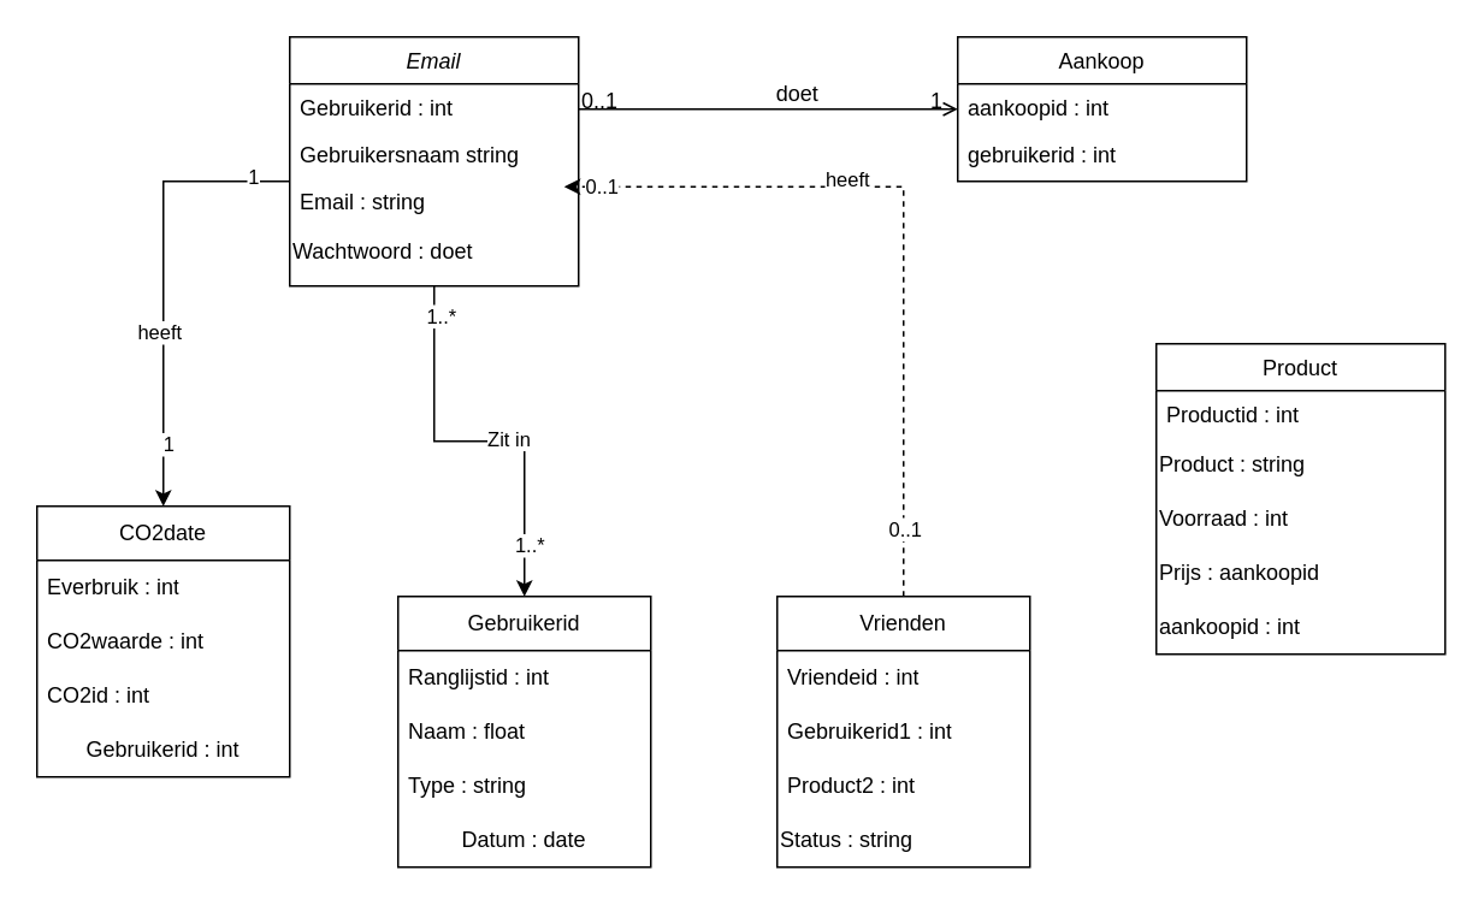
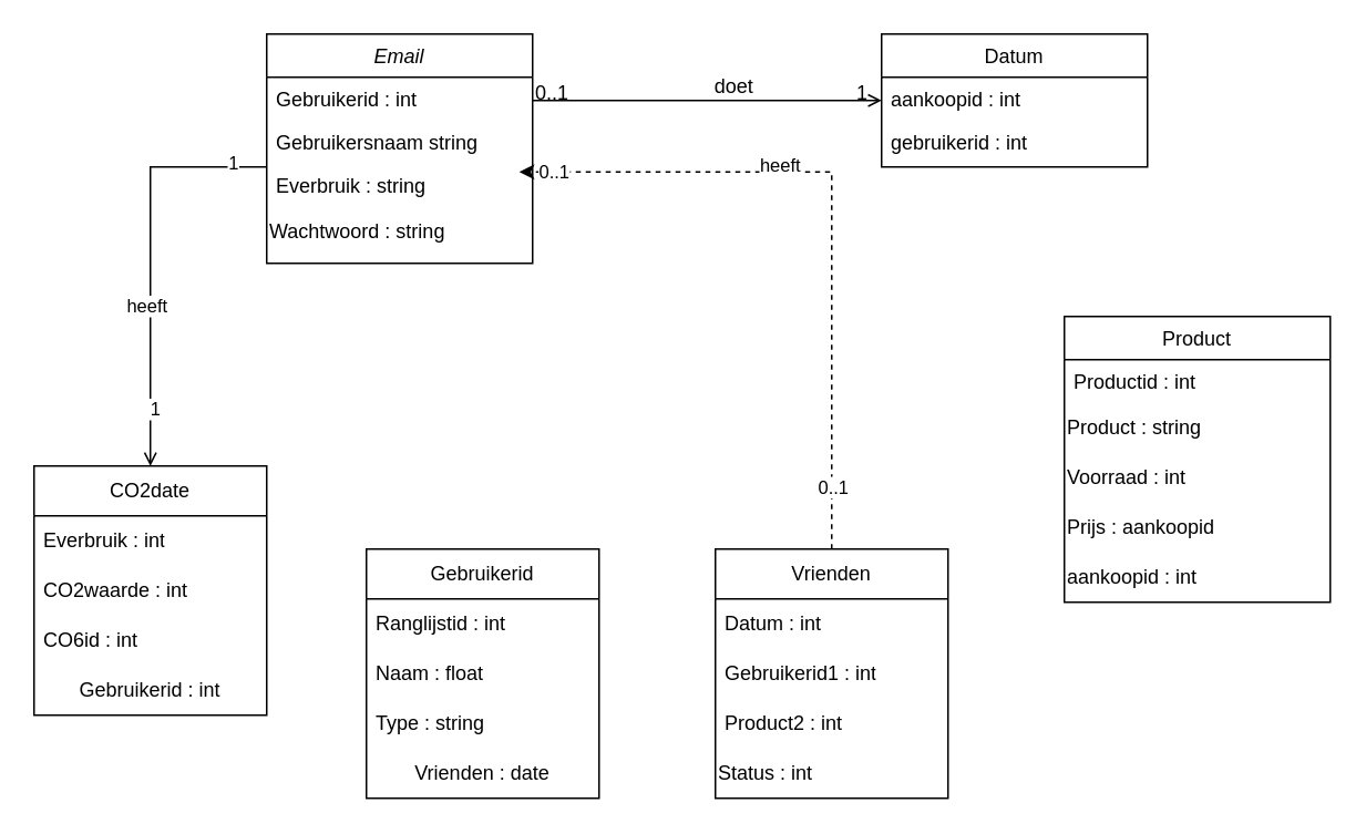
- <mxCell id="15" value="Aankoop" style="swimlane;fontStyle=0;align=center;verticalAlign=top;childLayout=stackLayout;horizontal=1;startSize=26;horizontalStack=0;resizeParent=1;resizeLast=0;collapsible=1;marginBottom=0;rounded=0;shadow=0;strokeWidth=1;" parent="1" vertex="1"><mxGeometry x="530" y="20" width="160" height="80" as="geometry"><mxRectangle x="550" y="140" width="160" height="26" as="alternateBounds" /></mxGeometry></mxCell>
+ <mxCell id="15" value="Datum" style="swimlane;fontStyle=0;align=center;verticalAlign=top;childLayout=stackLayout;horizontal=1;startSize=26;horizontalStack=0;resizeParent=1;resizeLast=0;collapsible=1;marginBottom=0;rounded=0;shadow=0;strokeWidth=1;" parent="1" vertex="1"><mxGeometry x="530" y="20" width="160" height="80" as="geometry"><mxRectangle x="550" y="140" width="160" height="26" as="alternateBounds" /></mxGeometry></mxCell>
- <mxCell id="13" value="Email : string" style="text;align=left;verticalAlign=top;spacingLeft=4;spacingRight=4;overflow=hidden;rotatable=0;points=[[0,0.5],[1,0.5]];portConstraint=eastwest;rounded=0;shadow=0;html=0;" parent="10" vertex="1"><mxGeometry y="78" width="160" height="26" as="geometry" /></mxCell>
+ <mxCell id="13" value="Everbruik : string" style="text;align=left;verticalAlign=top;spacingLeft=4;spacingRight=4;overflow=hidden;rotatable=0;points=[[0,0.5],[1,0.5]];portConstraint=eastwest;rounded=0;shadow=0;html=0;" parent="10" vertex="1"><mxGeometry y="78" width="160" height="26" as="geometry" /></mxCell>
- <mxCell id="14" value="Wachtwoord : doet" style="text;html=1;align=left;verticalAlign=middle;resizable=0;points=[];autosize=1;strokeColor=none;fillColor=none;" vertex="1" parent="10"><mxGeometry y="104" width="160" height="30" as="geometry" /></mxCell>
+ <mxCell id="14" value="Wachtwoord : string" style="text;html=1;align=left;verticalAlign=middle;resizable=0;points=[];autosize=1;strokeColor=none;fillColor=none;" vertex="1" parent="10"><mxGeometry y="104" width="160" height="30" as="geometry" /></mxCell>
- <mxCell id="2" style="edgeStyle=orthogonalEdgeStyle;rounded=0;orthogonalLoop=1;jettySize=auto;html=1;entryX=0.5;entryY=0;entryDx=0;entryDy=0;" edge="1" parent="1" source="10" target="33"><mxGeometry relative="1" as="geometry" /></mxCell>
- <mxCell id="3" value="1..*" style="edgeLabel;html=1;align=center;verticalAlign=middle;resizable=0;points=[];" vertex="1" connectable="0" parent="2"><mxGeometry x="-0.855" y="3" relative="1" as="geometry"><mxPoint as="offset" /></mxGeometry></mxCell>
- <mxCell id="4" value="Zit in&amp;nbsp;" style="edgeLabel;html=1;align=center;verticalAlign=middle;resizable=0;points=[];" vertex="1" connectable="0" parent="2"><mxGeometry x="0.152" y="2" relative="1" as="geometry"><mxPoint as="offset" /></mxGeometry></mxCell>
- <mxCell id="5" value="1..*" style="edgeLabel;html=1;align=center;verticalAlign=middle;resizable=0;points=[];" vertex="1" connectable="0" parent="2"><mxGeometry x="0.739" y="2" relative="1" as="geometry"><mxPoint as="offset" /></mxGeometry></mxCell>
- <mxCell id="6" style="edgeStyle=orthogonalEdgeStyle;rounded=0;orthogonalLoop=1;jettySize=auto;html=1;entryX=0.5;entryY=0;entryDx=0;entryDy=0;" edge="1" parent="1" source="10" target="22"><mxGeometry relative="1" as="geometry"><Array as="points"><mxPoint x="90" y="100" /></Array></mxGeometry></mxCell>
+ <mxCell id="6" style="edgeStyle=orthogonalEdgeStyle;rounded=0;orthogonalLoop=1;jettySize=auto;html=1;entryX=0.5;entryY=0;entryDx=0;entryDy=0;endArrow=open;" edge="1" parent="1" source="10" target="22"><mxGeometry relative="1" as="geometry"><Array as="points"><mxPoint x="90" y="100" /></Array></mxGeometry></mxCell>
- <mxCell id="39" value="Vriendeid : int" style="text;strokeColor=none;fillColor=none;align=left;verticalAlign=middle;spacingLeft=4;spacingRight=4;overflow=hidden;points=[[0,0.5],[1,0.5]];portConstraint=eastwest;rotatable=0;whiteSpace=wrap;html=1;" vertex="1" parent="38"><mxGeometry y="30" width="140" height="30" as="geometry" /></mxCell>
+ <mxCell id="39" value="Datum : int" style="text;strokeColor=none;fillColor=none;align=left;verticalAlign=middle;spacingLeft=4;spacingRight=4;overflow=hidden;points=[[0,0.5],[1,0.5]];portConstraint=eastwest;rotatable=0;whiteSpace=wrap;html=1;" vertex="1" parent="38"><mxGeometry y="30" width="140" height="30" as="geometry" /></mxCell>
- <mxCell id="25" value="CO2id : int" style="text;strokeColor=none;fillColor=none;align=left;verticalAlign=middle;spacingLeft=4;spacingRight=4;overflow=hidden;points=[[0,0.5],[1,0.5]];portConstraint=eastwest;rotatable=0;whiteSpace=wrap;html=1;" vertex="1" parent="22"><mxGeometry y="90" width="140" height="30" as="geometry" /></mxCell>
+ <mxCell id="25" value="CO6id : int" style="text;strokeColor=none;fillColor=none;align=left;verticalAlign=middle;spacingLeft=4;spacingRight=4;overflow=hidden;points=[[0,0.5],[1,0.5]];portConstraint=eastwest;rotatable=0;whiteSpace=wrap;html=1;" vertex="1" parent="22"><mxGeometry y="90" width="140" height="30" as="geometry" /></mxCell>
- <mxCell id="37" value="Datum : date" style="text;html=1;align=center;verticalAlign=middle;whiteSpace=wrap;rounded=0;" vertex="1" parent="33"><mxGeometry y="120" width="140" height="30" as="geometry" /></mxCell>
+ <mxCell id="37" value="Vrienden : date" style="text;html=1;align=center;verticalAlign=middle;whiteSpace=wrap;rounded=0;" vertex="1" parent="33"><mxGeometry y="120" width="140" height="30" as="geometry" /></mxCell>
- <mxCell id="42" value="Status : string" style="text;html=1;align=left;verticalAlign=middle;whiteSpace=wrap;rounded=0;" vertex="1" parent="38"><mxGeometry y="120" width="140" height="30" as="geometry" /></mxCell>
+ <mxCell id="42" value="Status : int" style="text;html=1;align=left;verticalAlign=middle;whiteSpace=wrap;rounded=0;" vertex="1" parent="38"><mxGeometry y="120" width="140" height="30" as="geometry" /></mxCell>
